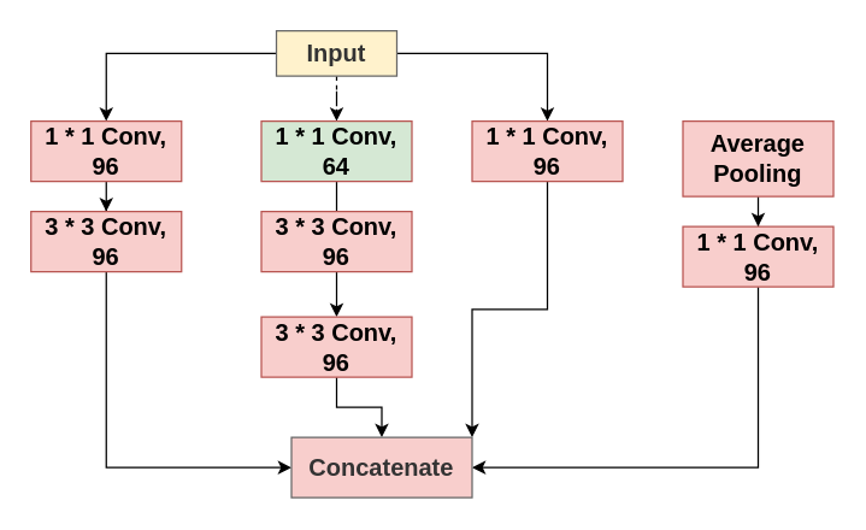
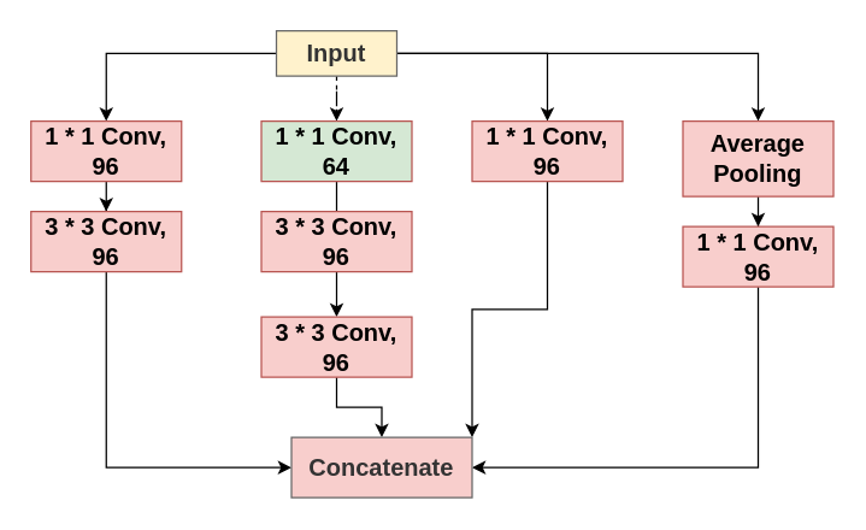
+ <mxCell id="5" style="edgeStyle=orthogonalEdgeStyle;rounded=0;orthogonalLoop=1;jettySize=auto;html=1;exitX=1;exitY=0.5;exitDx=0;exitDy=0;entryX=0.5;entryY=0;entryDx=0;entryDy=0;" edge="1" parent="1" source="6" target="19"><mxGeometry relative="1" as="geometry" /></mxCell>
